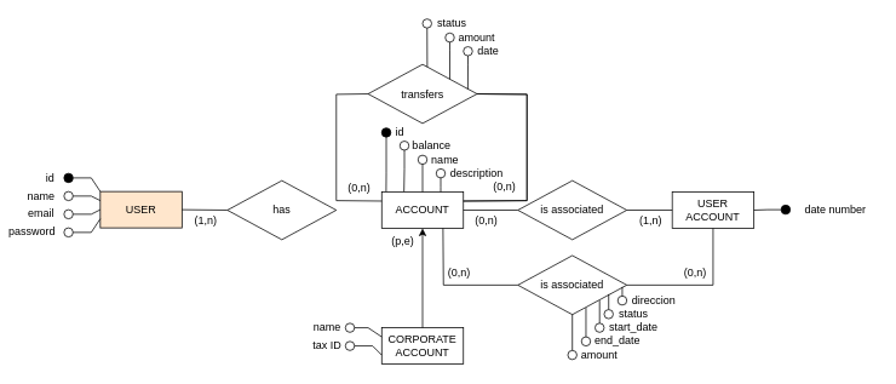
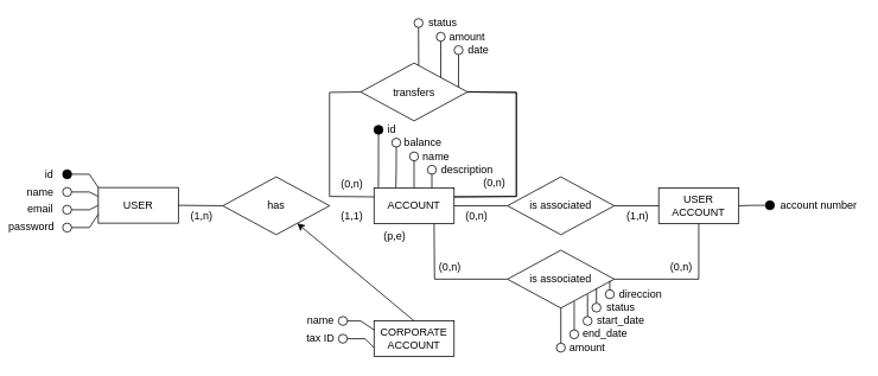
- <mxCell id="2" value="USER" style="rounded=0;whiteSpace=wrap;html=1;fillColor=#ffe6cc;" parent="1" vertex="1"><mxGeometry x="110" y="210" width="90" height="40" as="geometry" /></mxCell>
+ <mxCell id="2" value="USER" style="rounded=0;whiteSpace=wrap;html=1;" parent="1" vertex="1"><mxGeometry x="110" y="210" width="90" height="40" as="geometry" /></mxCell>
- <mxCell id="25" value="date number" style="text;html=1;strokeColor=none;fillColor=none;align=center;verticalAlign=middle;whiteSpace=wrap;rounded=0;" parent="1" vertex="1"><mxGeometry x="875" y="225" width="90" height="10" as="geometry" /></mxCell>
+ <mxCell id="25" value="account number" style="text;html=1;strokeColor=none;fillColor=none;align=center;verticalAlign=middle;whiteSpace=wrap;rounded=0;" parent="1" vertex="1"><mxGeometry x="875" y="225" width="90" height="10" as="geometry" /></mxCell>
+ <mxCell id="19" value="(1,1)" style="text;html=1;align=center;verticalAlign=middle;resizable=0;points=[];autosize=1;strokeColor=none;fillColor=none;" parent="1" vertex="1"><mxGeometry x="370" y="228" width="50" height="30" as="geometry" /></mxCell>
- <mxCell id="44" value="" style="endArrow=classic;html=1;rounded=0;exitX=0.5;exitY=0;exitDx=0;exitDy=0;entryX=0.5;entryY=1;entryDx=0;entryDy=0;" parent="1" source="43" target="5" edge="1"><mxGeometry width="50" height="50" relative="1" as="geometry"><mxPoint x="460" y="250" as="sourcePoint" /><mxPoint x="440" y="270" as="targetPoint" /></mxGeometry></mxCell>
+ <mxCell id="44" value="" style="endArrow=classic;html=1;rounded=0;exitX=0.5;exitY=0;exitDx=0;exitDy=0;" parent="1" source="43" target="3" edge="1"><mxGeometry width="50" height="50" relative="1" as="geometry"><mxPoint x="460" y="250" as="sourcePoint" /><mxPoint x="440" y="270" as="targetPoint" /></mxGeometry></mxCell>
